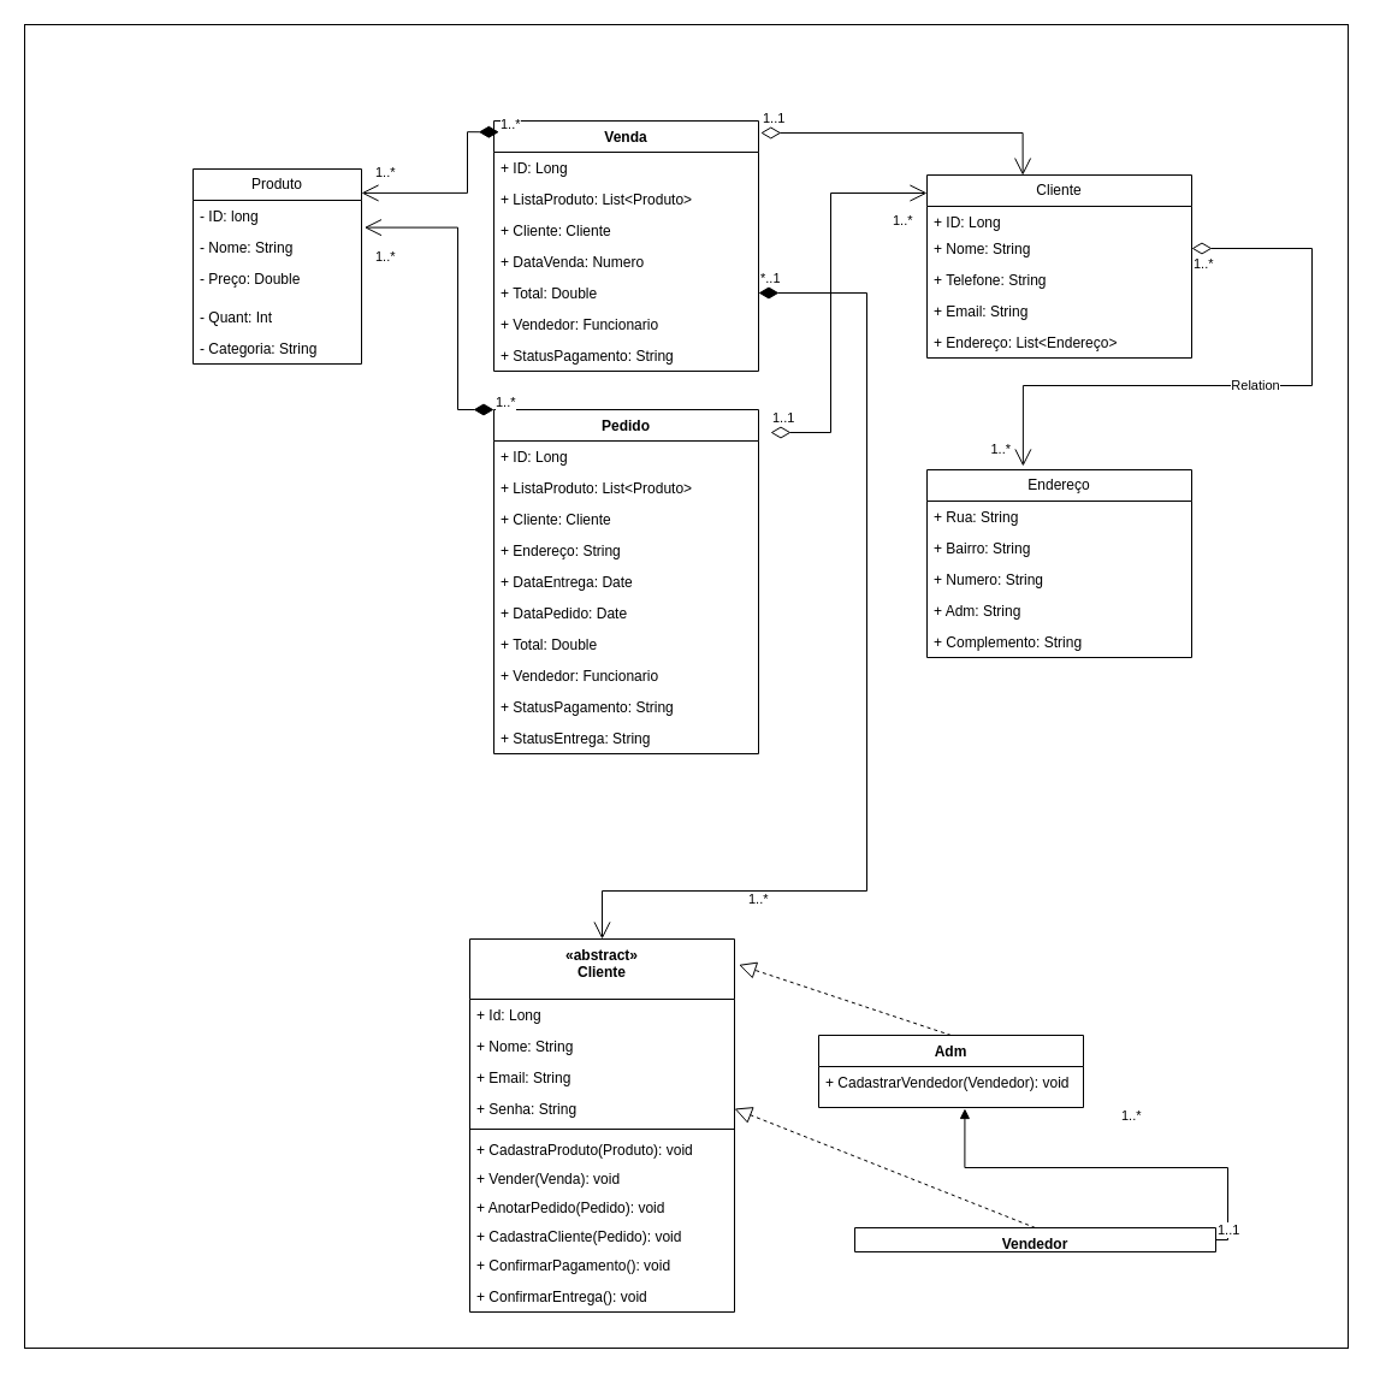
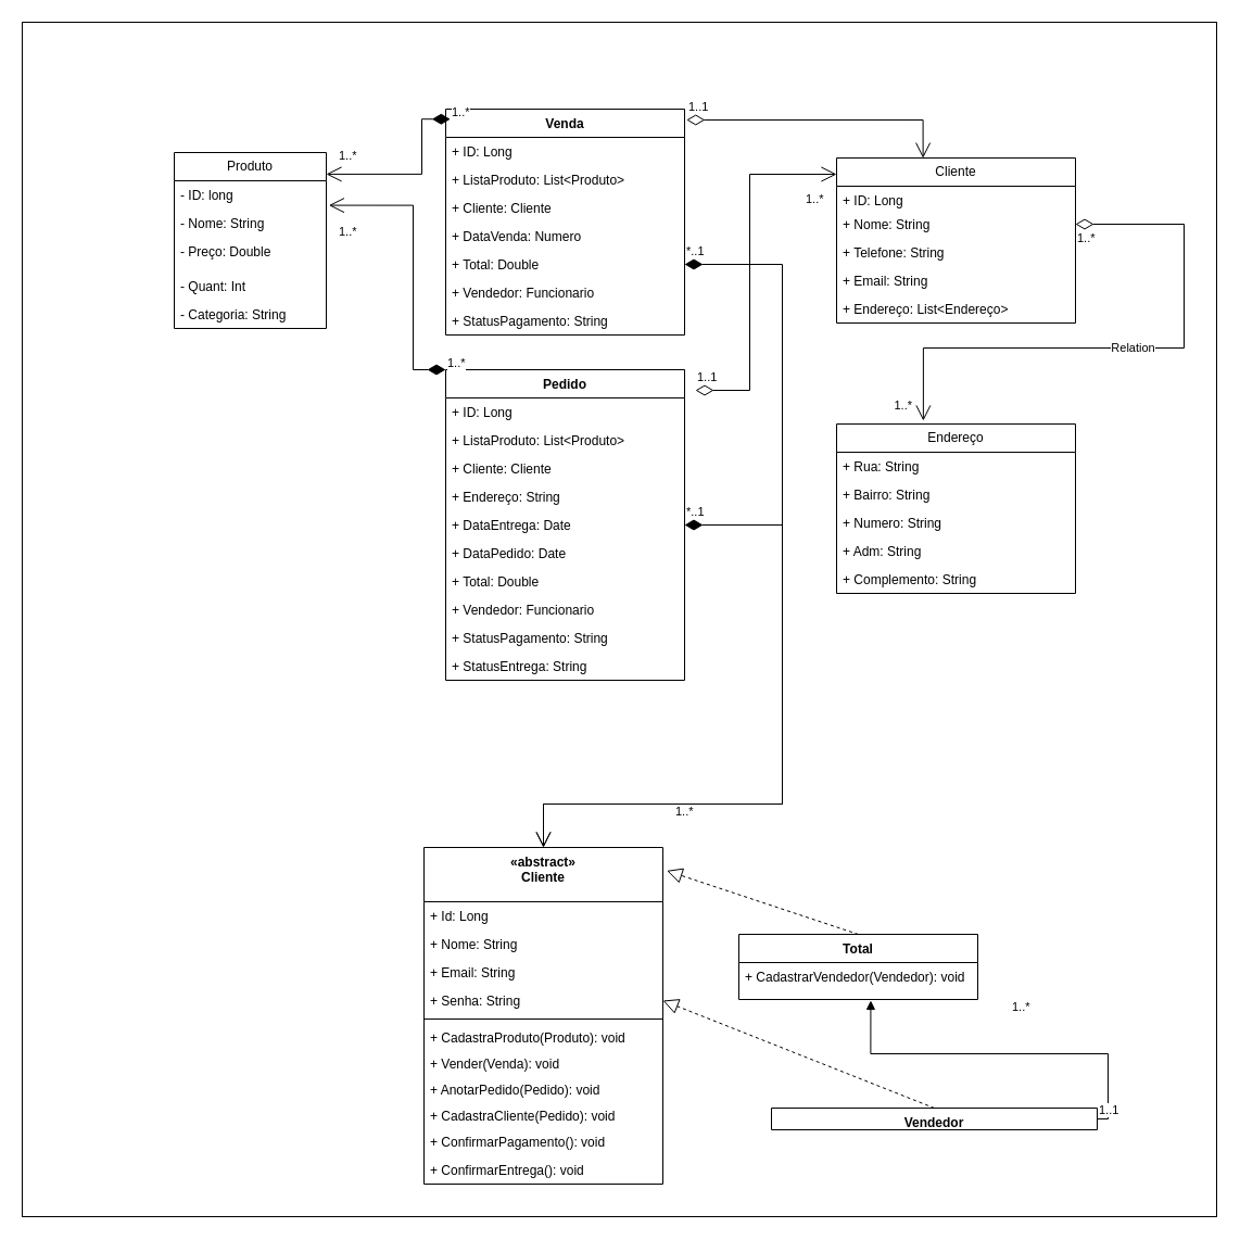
+ <mxCell id="71" value="*..1" style="endArrow=open;html=1;endSize=12;startArrow=diamondThin;startSize=14;startFill=1;edgeStyle=orthogonalEdgeStyle;align=left;verticalAlign=bottom;rounded=0;exitX=1;exitY=0.5;exitDx=0;exitDy=0;entryX=0.5;entryY=0;entryDx=0;entryDy=0;" parent="1" source="14" target="32" edge="1"><mxGeometry x="-1" y="3" relative="1" as="geometry"><mxPoint x="520" y="740" as="sourcePoint" /><mxPoint x="680" y="740" as="targetPoint" /><Array as="points"><mxPoint x="720" y="483" /><mxPoint x="720" y="740" /><mxPoint x="500" y="740" /></Array></mxGeometry></mxCell>
- <mxCell id="44" value="Adm" style="swimlane;fontStyle=1;align=center;verticalAlign=top;childLayout=stackLayout;horizontal=1;startSize=26;horizontalStack=0;resizeParent=1;resizeParentMax=0;resizeLast=0;collapsible=1;marginBottom=0;whiteSpace=wrap;html=1;" parent="1" vertex="1"><mxGeometry x="680" y="860" width="220" height="60" as="geometry" /></mxCell>
+ <mxCell id="44" value="Total" style="swimlane;fontStyle=1;align=center;verticalAlign=top;childLayout=stackLayout;horizontal=1;startSize=26;horizontalStack=0;resizeParent=1;resizeParentMax=0;resizeLast=0;collapsible=1;marginBottom=0;whiteSpace=wrap;html=1;" parent="1" vertex="1"><mxGeometry x="680" y="860" width="220" height="60" as="geometry" /></mxCell>
